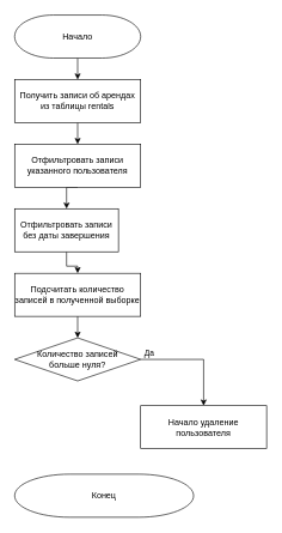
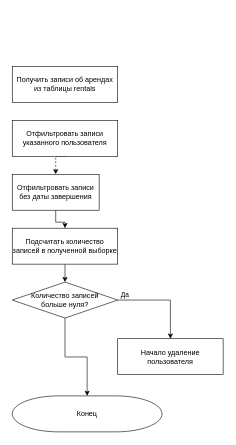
- <mxCell id="3" value="Начало" style="strokeWidth=1;html=1;shape=mxgraph.flowchart.terminator;whiteSpace=wrap;" vertex="1" parent="1"><mxGeometry x="20" y="20" width="176" height="60" as="geometry" /></mxCell>
- <mxCell id="2" style="edgeStyle=orthogonalEdgeStyle;rounded=0;orthogonalLoop=1;jettySize=auto;html=1;exitX=0.5;exitY=1;exitDx=0;exitDy=0;exitPerimeter=0;entryX=0.5;entryY=0;entryDx=0;entryDy=0;" edge="1" parent="1" source="3" target="5"><mxGeometry relative="1" as="geometry" /></mxCell>
- <mxCell id="4" style="edgeStyle=orthogonalEdgeStyle;rounded=0;orthogonalLoop=1;jettySize=auto;html=1;exitX=0.5;exitY=1;exitDx=0;exitDy=0;entryX=0.5;entryY=0;entryDx=0;entryDy=0;" edge="1" parent="1" source="5" target="9"><mxGeometry relative="1" as="geometry" /></mxCell>
- <mxCell id="8" style="edgeStyle=orthogonalEdgeStyle;rounded=0;orthogonalLoop=1;jettySize=auto;html=1;exitX=0.5;exitY=1;exitDx=0;exitDy=0;entryX=0.5;entryY=0;entryDx=0;entryDy=0;" edge="1" parent="1" source="9" target="7"><mxGeometry relative="1" as="geometry" /></mxCell>
+ <mxCell id="8" style="edgeStyle=orthogonalEdgeStyle;rounded=0;orthogonalLoop=1;jettySize=auto;html=1;exitX=0.5;exitY=1;exitDx=0;exitDy=0;entryX=0.5;entryY=0;entryDx=0;entryDy=0;dashed=1;" edge="1" parent="1" source="9" target="7"><mxGeometry relative="1" as="geometry" /></mxCell>
+ <mxCell id="14" style="edgeStyle=orthogonalEdgeStyle;rounded=0;orthogonalLoop=1;jettySize=auto;html=1;exitX=0.5;exitY=1;exitDx=0;exitDy=0;exitPerimeter=0;entryX=0.5;entryY=0;entryDx=0;entryDy=0;entryPerimeter=0;" edge="1" parent="1" source="15" target="17"><mxGeometry relative="1" as="geometry" /></mxCell>
